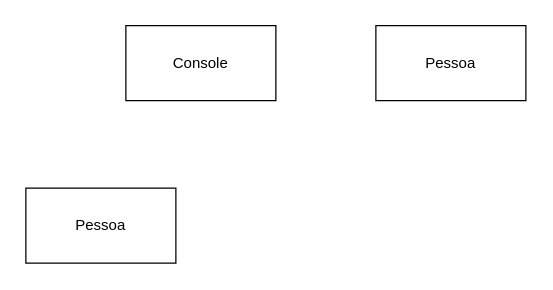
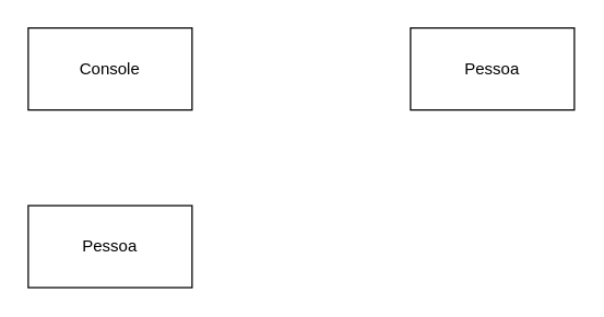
- <mxCell id="3" value="Console" style="rounded=0;whiteSpace=wrap;html=1;" vertex="1" parent="1"><mxGeometry x="100" y="20" width="120" height="60" as="geometry" /></mxCell>
+ <mxCell id="3" value="Console" style="rounded=0;whiteSpace=wrap;html=1;" vertex="1" parent="1"><mxGeometry x="20" y="20" width="120" height="60" as="geometry" /></mxCell>
